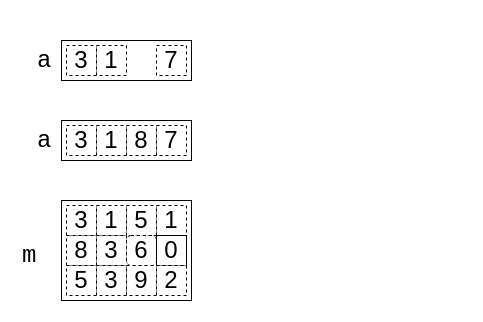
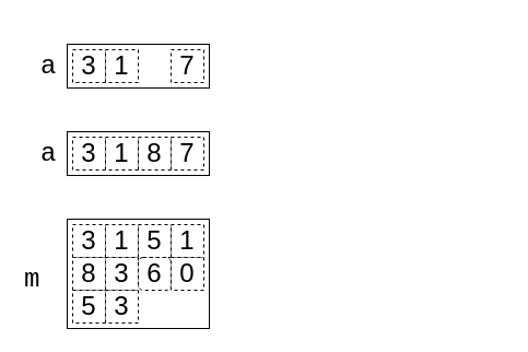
- <mxCell id="26" value="0" style="whiteSpace=wrap;html=1;aspect=fixed;dashed=0;fontSize=24;" vertex="1" parent="1"><mxGeometry x="156" y="235" width="30" height="30" as="geometry" /></mxCell>
+ <mxCell id="26" value="0" style="whiteSpace=wrap;html=1;aspect=fixed;dashed=1;fontSize=24;" vertex="1" parent="1"><mxGeometry x="156" y="235" width="30" height="30" as="geometry" /></mxCell>
- <mxCell id="29" value="9" style="whiteSpace=wrap;html=1;aspect=fixed;dashed=1;fontSize=24;" vertex="1" parent="1"><mxGeometry x="126" y="265" width="30" height="30" as="geometry" /></mxCell>
- <mxCell id="30" value="2" style="whiteSpace=wrap;html=1;aspect=fixed;dashed=1;fontSize=24;" vertex="1" parent="1"><mxGeometry x="156" y="265" width="30" height="30" as="geometry" /></mxCell>
